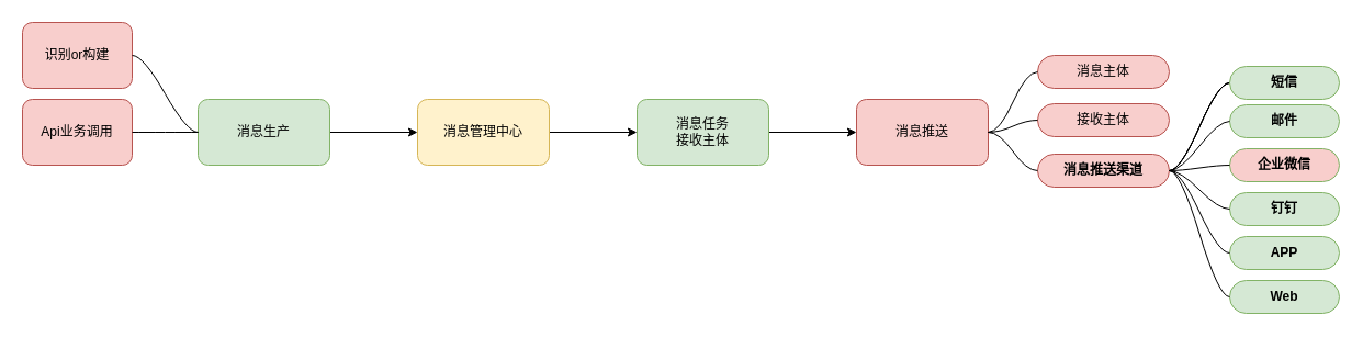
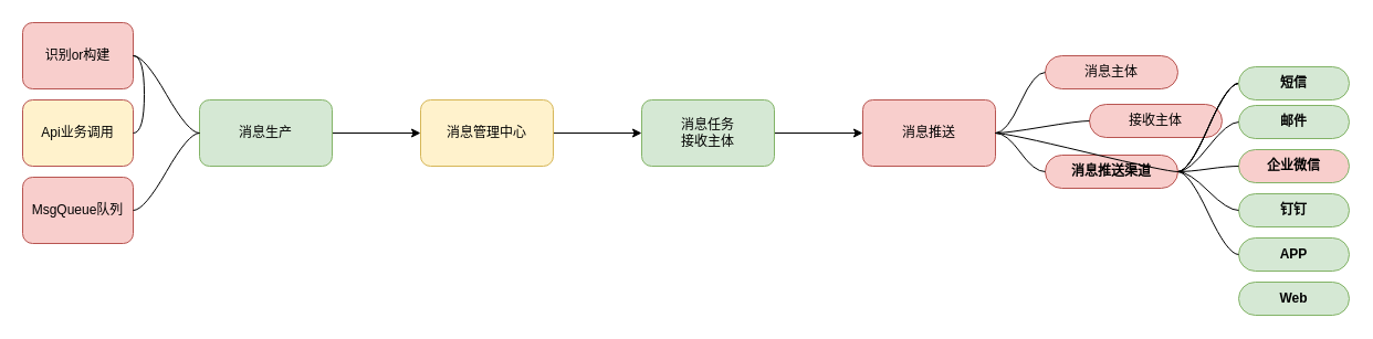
- <mxCell id="11" value="接收主体" style="whiteSpace=wrap;html=1;rounded=1;arcSize=50;align=center;verticalAlign=middle;strokeWidth=1;autosize=1;spacing=4;treeFolding=1;treeMoving=1;newEdgeStyle={&quot;edgeStyle&quot;:&quot;entityRelationEdgeStyle&quot;,&quot;startArrow&quot;:&quot;none&quot;,&quot;endArrow&quot;:&quot;none&quot;,&quot;segment&quot;:10,&quot;curved&quot;:1,&quot;sourcePerimeterSpacing&quot;:0,&quot;targetPerimeterSpacing&quot;:0};fillColor=#f8cecc;strokeColor=#b85450;" vertex="1" parent="1"><mxGeometry x="945" y="94" width="120" height="30" as="geometry" /></mxCell>
+ <mxCell id="11" value="接收主体" style="whiteSpace=wrap;html=1;rounded=1;arcSize=50;align=center;verticalAlign=middle;strokeWidth=1;autosize=1;spacing=4;treeFolding=1;treeMoving=1;newEdgeStyle={&quot;edgeStyle&quot;:&quot;entityRelationEdgeStyle&quot;,&quot;startArrow&quot;:&quot;none&quot;,&quot;endArrow&quot;:&quot;none&quot;,&quot;segment&quot;:10,&quot;curved&quot;:1,&quot;sourcePerimeterSpacing&quot;:0,&quot;targetPerimeterSpacing&quot;:0};fillColor=#f8cecc;strokeColor=#b85450;" vertex="1" parent="1"><mxGeometry x="985" y="94" width="120" height="30" as="geometry" /></mxCell>
- <mxCell id="25" value="Api业务调用" style="rounded=1;whiteSpace=wrap;html=1;fillColor=#f8cecc;strokeColor=#b85450;" vertex="1" parent="1"><mxGeometry x="20" y="90" width="100" height="60" as="geometry" /></mxCell>
+ <mxCell id="25" value="Api业务调用" style="rounded=1;whiteSpace=wrap;html=1;fillColor=#fff2cc;strokeColor=#b85450;" vertex="1" parent="1"><mxGeometry x="20" y="90" width="100" height="60" as="geometry" /></mxCell>
- <mxCell id="28" value="" style="edgeStyle=entityRelationEdgeStyle;startArrow=none;endArrow=none;segment=10;curved=1;sourcePerimeterSpacing=0;targetPerimeterSpacing=0;rounded=0;entryX=0;entryY=0.5;entryDx=0;entryDy=0;exitX=1;exitY=0.5;exitDx=0;exitDy=0;" edge="1" parent="1" source="25" target="3"><mxGeometry relative="1" as="geometry"><mxPoint x="110" y="200" as="sourcePoint" /><mxPoint x="190" y="130" as="targetPoint" /></mxGeometry></mxCell>
+ <mxCell id="28" value="" style="edgeStyle=entityRelationEdgeStyle;startArrow=none;endArrow=none;segment=10;curved=1;sourcePerimeterSpacing=0;targetPerimeterSpacing=0;rounded=0;exitX=1;exitY=0.5;exitDx=0;exitDy=0;" edge="1" parent="1" source="25" target="24"><mxGeometry relative="1" as="geometry"><mxPoint x="110" y="200" as="sourcePoint" /><mxPoint x="190" y="130" as="targetPoint" /></mxGeometry></mxCell>
+ <mxCell id="27" value="" style="edgeStyle=entityRelationEdgeStyle;startArrow=none;endArrow=none;segment=10;curved=1;sourcePerimeterSpacing=0;targetPerimeterSpacing=0;rounded=0;entryX=0;entryY=0.5;entryDx=0;entryDy=0;exitX=1;exitY=0.5;exitDx=0;exitDy=0;" edge="1" parent="1" source="26" target="3"><mxGeometry relative="1" as="geometry"><mxPoint x="150" y="160" as="sourcePoint" /><mxPoint x="110" y="60" as="targetPoint" /></mxGeometry></mxCell>
+ <mxCell id="26" value="MsgQueue队列" style="rounded=1;whiteSpace=wrap;html=1;fillColor=#f8cecc;strokeColor=#b85450;" vertex="1" parent="1"><mxGeometry x="20" y="160" width="100" height="60" as="geometry" /></mxCell>
- <mxCell id="34" value="" style="edgeStyle=entityRelationEdgeStyle;rounded=0;orthogonalLoop=1;jettySize=auto;html=1;startArrow=none;endArrow=none;segment=10;curved=1;sourcePerimeterSpacing=0;targetPerimeterSpacing=0;entryX=0;entryY=0.5;entryDx=0;entryDy=0;exitX=1;exitY=0.5;exitDx=0;exitDy=0;" edge="1" parent="1" source="15" target="23"><mxGeometry relative="1" as="geometry"><mxPoint x="1075" y="165" as="sourcePoint" /><mxPoint x="1130" y="240" as="targetPoint" /></mxGeometry></mxCell>
+ <mxCell id="34" value="" style="edgeStyle=entityRelationEdgeStyle;rounded=0;orthogonalLoop=1;jettySize=auto;html=1;startArrow=none;endArrow=none;segment=10;curved=1;sourcePerimeterSpacing=0;targetPerimeterSpacing=0;exitX=1;exitY=0.5;exitDx=0;exitDy=0;" edge="1" parent="1" source="15" target="8"><mxGeometry relative="1" as="geometry"><mxPoint x="1075" y="165" as="sourcePoint" /><mxPoint x="1130" y="240" as="targetPoint" /></mxGeometry></mxCell>
